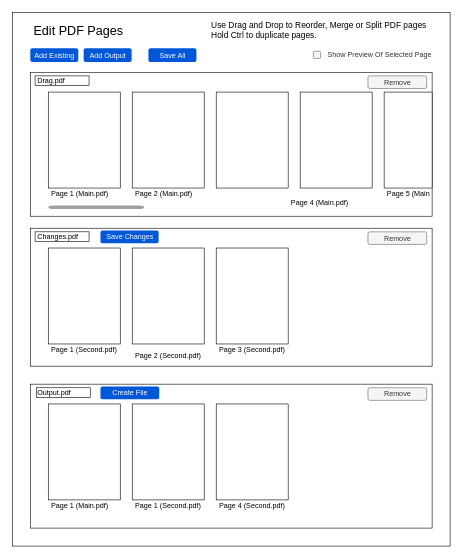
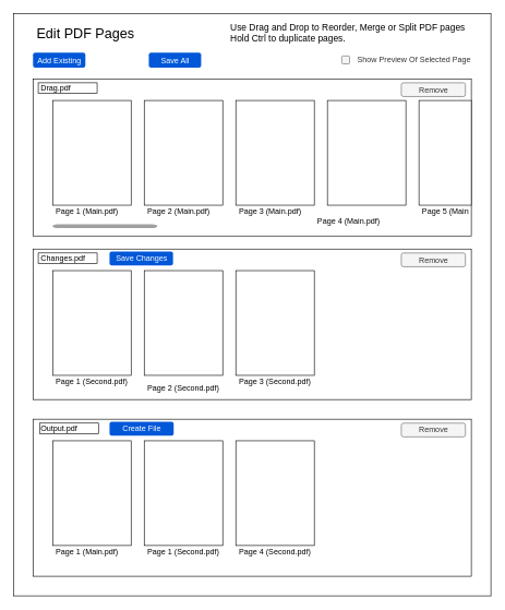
- <mxCell id="32" value="Add Output" style="rounded=1;fillColor=#0057D8;align=center;strokeColor=none;html=1;fontColor=#ffffff;fontSize=12" parent="1" vertex="1"><mxGeometry x="139" y="80" width="80" height="23" as="geometry" /></mxCell>
- <mxCell id="41" value="Save All" style="rounded=1;fillColor=#0057D8;align=center;strokeColor=none;html=1;fontColor=#ffffff;fontSize=12" parent="1" vertex="1"><mxGeometry x="247" y="80" width="80" height="23" as="geometry" /></mxCell>
+ <mxCell id="41" value="Save All" style="rounded=1;fillColor=#0057D8;align=center;strokeColor=none;html=1;fontColor=#ffffff;fontSize=12" parent="1" vertex="1"><mxGeometry x="227" y="80" width="80" height="23" as="geometry" /></mxCell>
+ <mxCell id="10" value="Page 3 (Main.pdf)" style="text;html=1;align=left;verticalAlign=middle;resizable=0;points=[];autosize=1;" parent="1" vertex="1"><mxGeometry x="363" y="313" width="110" height="20" as="geometry" /></mxCell>
